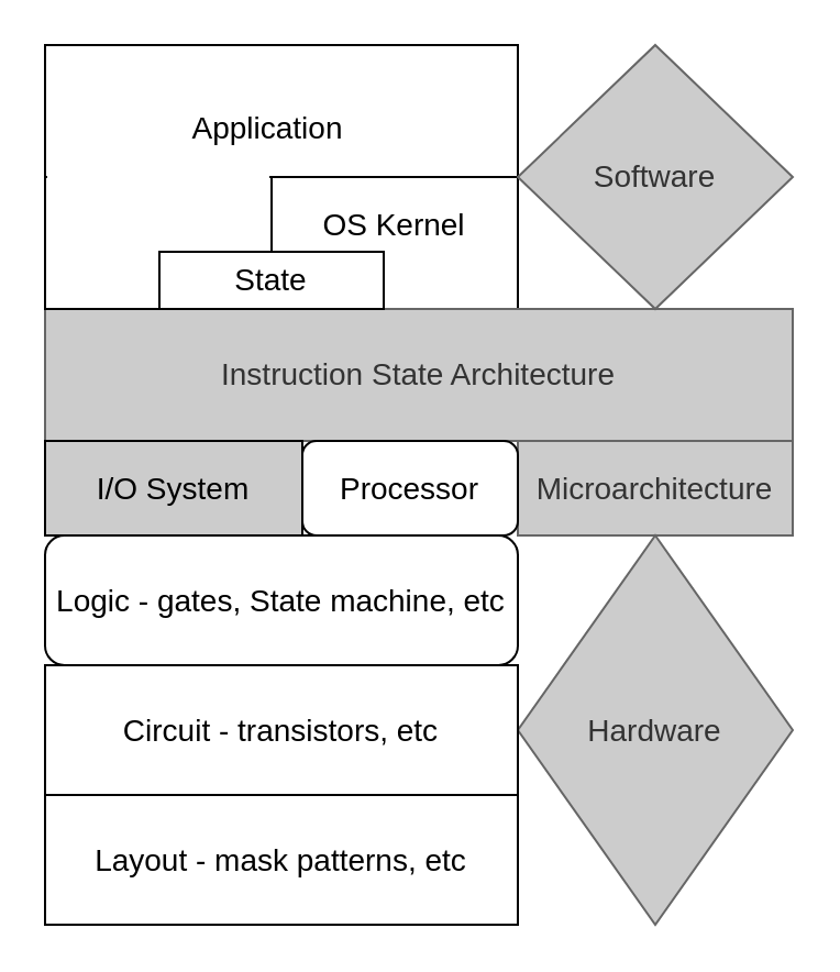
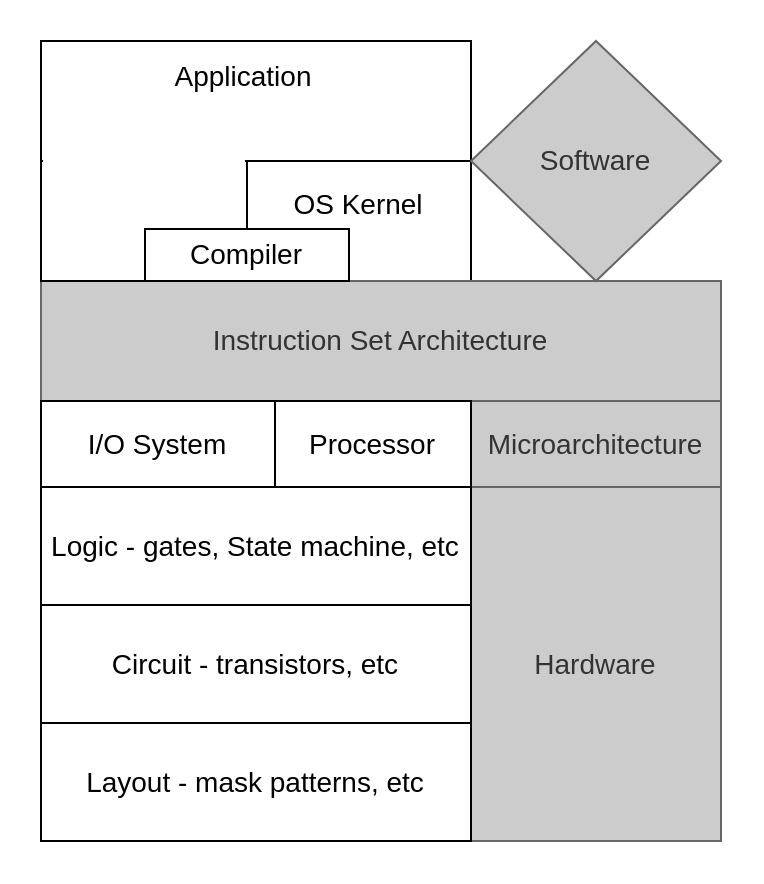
- <mxCell id="10" value="&lt;font style=&quot;font-size: 14px;&quot;&gt;Application&lt;br style=&quot;font-size: 14px;&quot;&gt;&lt;/font&gt;" style="rounded=0;whiteSpace=wrap;html=1;strokeColor=none;fontSize=14;" vertex="1" parent="1"><mxGeometry x="72" y="42" width="99" height="31" as="geometry" /></mxCell>
+ <mxCell id="10" value="&lt;font style=&quot;font-size: 14px;&quot;&gt;Application&lt;br style=&quot;font-size: 14px;&quot;&gt;&lt;/font&gt;" style="rounded=0;whiteSpace=wrap;html=1;strokeColor=none;fontSize=14;" vertex="1" parent="1"><mxGeometry x="72" y="22" width="99" height="31" as="geometry" /></mxCell>
- <mxCell id="9" value="&lt;font style=&quot;font-size: 14px;&quot;&gt;State&lt;br style=&quot;font-size: 14px;&quot;&gt;&lt;/font&gt;" style="rounded=0;whiteSpace=wrap;html=1;fontSize=14;" vertex="1" parent="1"><mxGeometry x="72" y="114" width="102" height="26" as="geometry" /></mxCell>
+ <mxCell id="9" value="&lt;font style=&quot;font-size: 14px;&quot;&gt;Compiler&lt;br style=&quot;font-size: 14px;&quot;&gt;&lt;/font&gt;" style="rounded=0;whiteSpace=wrap;html=1;fontSize=14;" vertex="1" parent="1"><mxGeometry x="72" y="114" width="102" height="26" as="geometry" /></mxCell>
- <mxCell id="3" value="&lt;font style=&quot;font-size: 14px;&quot;&gt;Instruction State Architecture&lt;/font&gt;" style="rounded=0;whiteSpace=wrap;html=1;strokeColor=#666666;fontColor=#333333;fillColor=#CCCCCC;fontSize=14;" vertex="1" parent="1"><mxGeometry x="20" y="140" width="340" height="60" as="geometry" /></mxCell>
+ <mxCell id="3" value="&lt;font style=&quot;font-size: 14px;&quot;&gt;Instruction Set Architecture&lt;/font&gt;" style="rounded=0;whiteSpace=wrap;html=1;strokeColor=#666666;fontColor=#333333;fillColor=#CCCCCC;fontSize=14;" vertex="1" parent="1"><mxGeometry x="20" y="140" width="340" height="60" as="geometry" /></mxCell>
- <mxCell id="12" value="&lt;font style=&quot;font-size: 14px;&quot;&gt;I/O System&lt;br style=&quot;font-size: 14px;&quot;&gt;&lt;/font&gt;" style="rounded=0;whiteSpace=wrap;html=1;fontSize=14;fillColor=#cccccc;" vertex="1" parent="1"><mxGeometry x="20" y="200" width="117" height="43" as="geometry" /></mxCell>
+ <mxCell id="12" value="&lt;font style=&quot;font-size: 14px;&quot;&gt;I/O System&lt;br style=&quot;font-size: 14px;&quot;&gt;&lt;/font&gt;" style="rounded=0;whiteSpace=wrap;html=1;fontSize=14;" vertex="1" parent="1"><mxGeometry x="20" y="200" width="117" height="43" as="geometry" /></mxCell>
- <mxCell id="11" value="&lt;font style=&quot;font-size: 14px;&quot;&gt;Processor&lt;br style=&quot;font-size: 14px;&quot;&gt;&lt;/font&gt;" style="whiteSpace=wrap;html=1;fontSize=14;rounded=1;" vertex="1" parent="1"><mxGeometry x="137" y="200" width="98" height="43" as="geometry" /></mxCell>
+ <mxCell id="11" value="&lt;font style=&quot;font-size: 14px;&quot;&gt;Processor&lt;br style=&quot;font-size: 14px;&quot;&gt;&lt;/font&gt;" style="rounded=0;whiteSpace=wrap;html=1;fontSize=14;" vertex="1" parent="1"><mxGeometry x="137" y="200" width="98" height="43" as="geometry" /></mxCell>
- <mxCell id="13" value="&lt;font style=&quot;font-size: 14px;&quot;&gt;Logic - gates, State machine, etc&lt;br style=&quot;font-size: 14px;&quot;&gt;&lt;/font&gt;" style="whiteSpace=wrap;html=1;fontSize=14;rounded=1;" vertex="1" parent="1"><mxGeometry x="20" y="243" width="215" height="59" as="geometry" /></mxCell>
+ <mxCell id="13" value="&lt;font style=&quot;font-size: 14px;&quot;&gt;Logic - gates, State machine, etc&lt;br style=&quot;font-size: 14px;&quot;&gt;&lt;/font&gt;" style="rounded=0;whiteSpace=wrap;html=1;fontSize=14;" vertex="1" parent="1"><mxGeometry x="20" y="243" width="215" height="59" as="geometry" /></mxCell>
- <mxCell id="6" value="&lt;font style=&quot;font-size: 14px;&quot;&gt;Hardware&lt;/font&gt;" style="rhombus;whiteSpace=wrap;html=1;strokeColor=#666666;fontColor=#333333;fillColor=#CCCCCC;fontSize=14;" vertex="1" parent="1"><mxGeometry x="235" y="243" width="125" height="177" as="geometry" /></mxCell>
+ <mxCell id="6" value="&lt;font style=&quot;font-size: 14px;&quot;&gt;Hardware&lt;/font&gt;" style="rounded=0;whiteSpace=wrap;html=1;strokeColor=#666666;fontColor=#333333;fillColor=#CCCCCC;fontSize=14;" vertex="1" parent="1"><mxGeometry x="235" y="243" width="125" height="177" as="geometry" /></mxCell>
